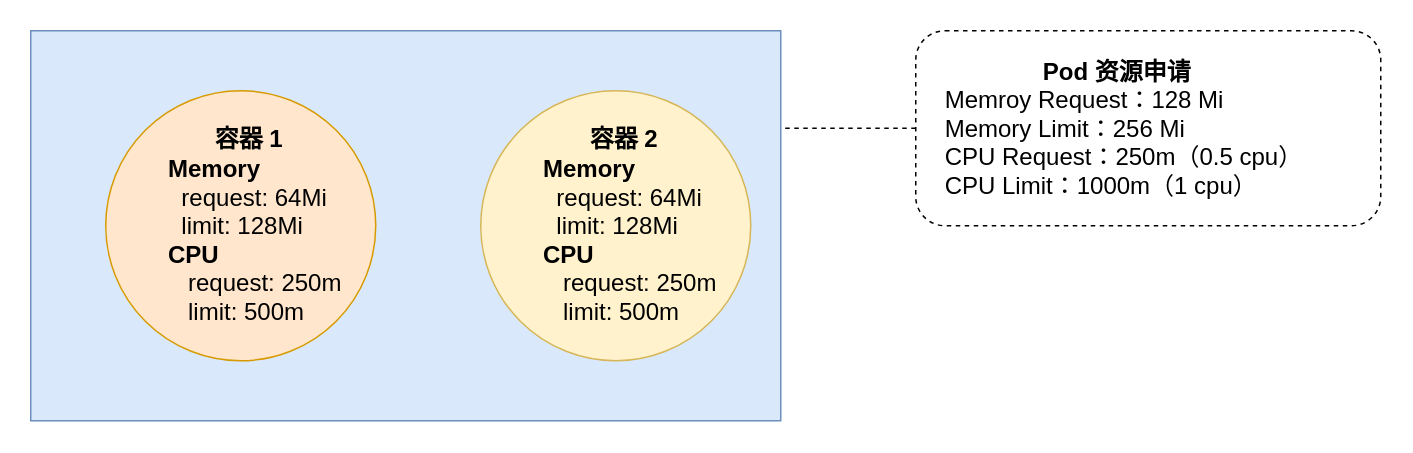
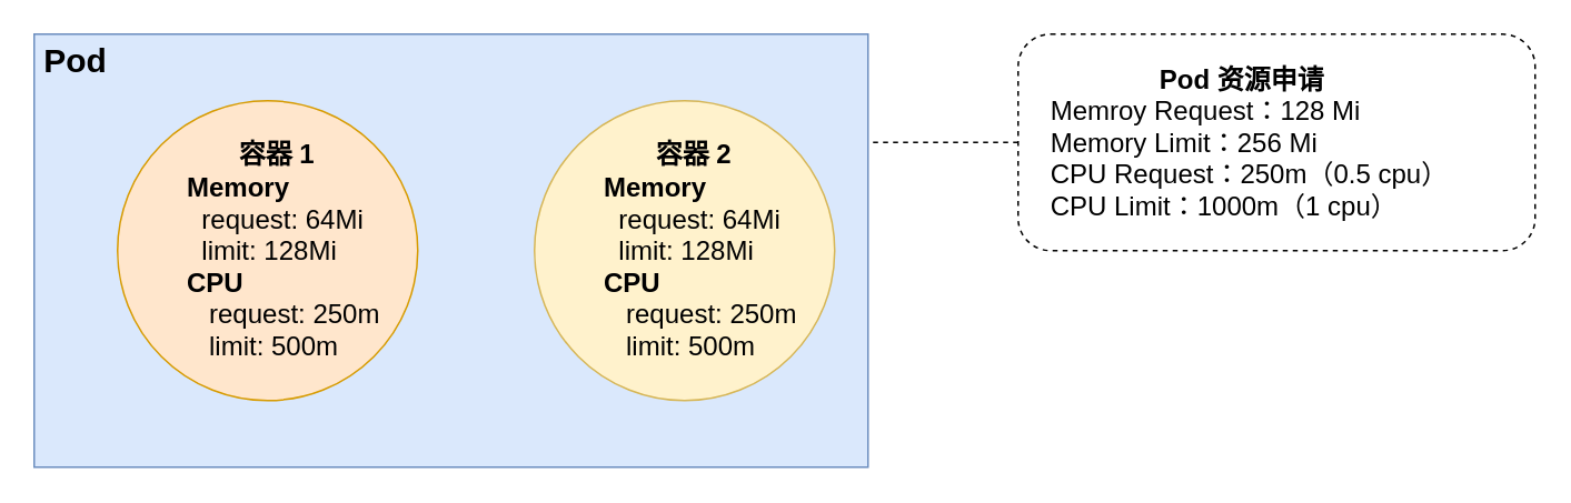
+ <mxCell id="5" value="&lt;b style=&quot;font-size: 20px;&quot;&gt;&lt;font style=&quot;font-size: 20px;&quot;&gt;Pod&lt;/font&gt;&lt;/b&gt;" style="text;html=1;strokeColor=none;fillColor=none;align=center;verticalAlign=middle;whiteSpace=wrap;rounded=0;fontSize=20;" vertex="1" parent="1"><mxGeometry x="20" y="20" width="50" height="30" as="geometry" /></mxCell>
